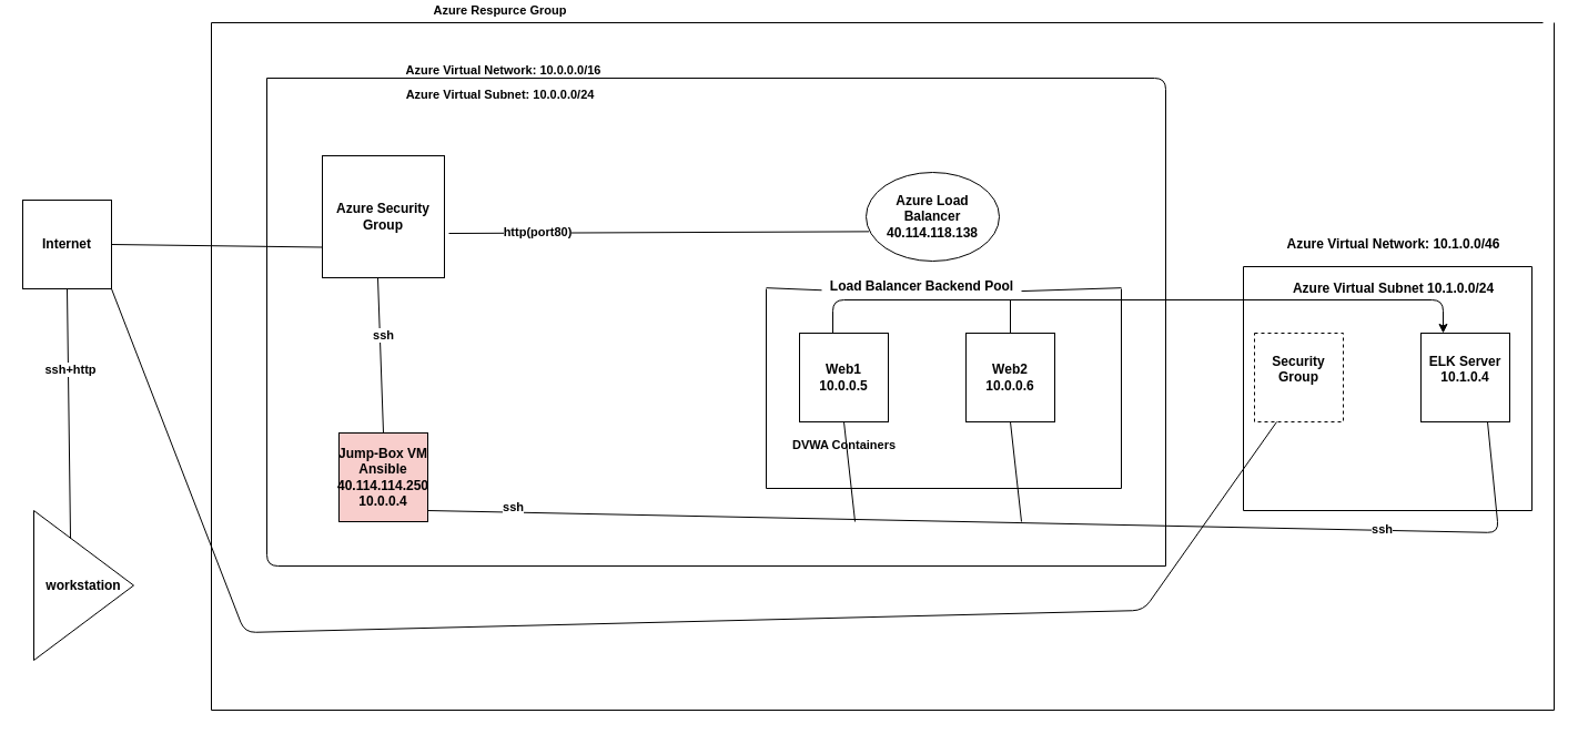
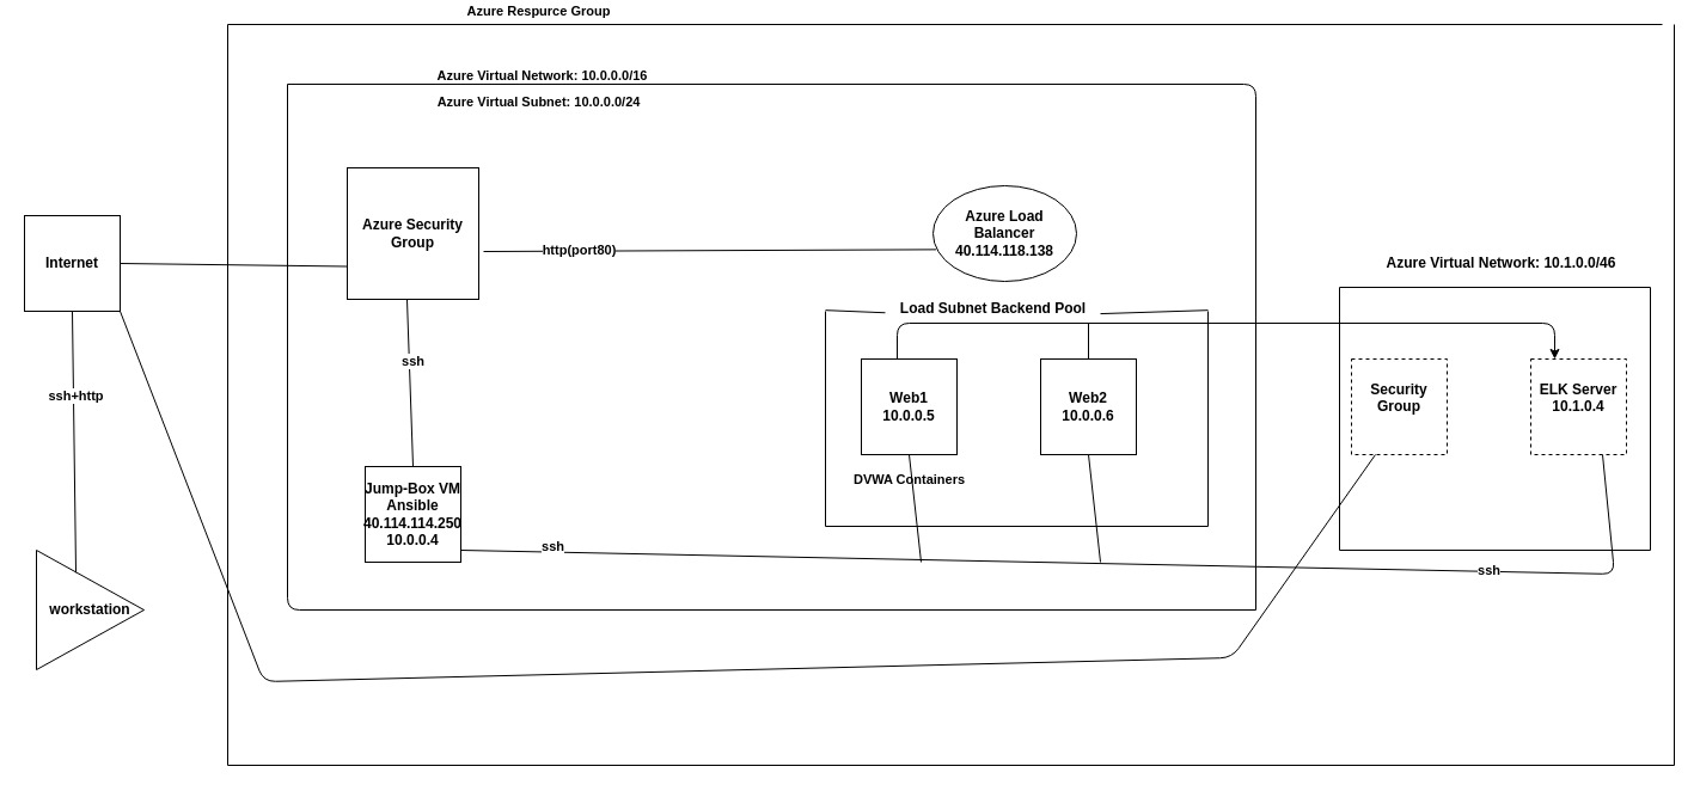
- <mxCell id="20" value="&lt;b&gt;Azure Virtual Subnet 10.1.0.0/24&lt;/b&gt;" style="text;html=1;align=center;verticalAlign=middle;resizable=0;points=[];autosize=1;" parent="1" vertex="1"><mxGeometry x="1155" y="250" width="200" height="20" as="geometry" /></mxCell>
- <mxCell id="31" value="&lt;b&gt;Load Balancer Backend Pool&lt;br&gt;&lt;br&gt;&lt;/b&gt;" style="text;html=1;align=center;verticalAlign=middle;resizable=0;points=[];autosize=1;" parent="1" vertex="1"><mxGeometry x="740" y="250" width="180" height="30" as="geometry" /></mxCell>
+ <mxCell id="31" value="&lt;b&gt;Load Subnet Backend Pool&lt;br&gt;&lt;br&gt;&lt;/b&gt;" style="text;html=1;align=center;verticalAlign=middle;resizable=0;points=[];autosize=1;" parent="1" vertex="1"><mxGeometry x="740" y="250" width="180" height="30" as="geometry" /></mxCell>
- <mxCell id="34" value="&lt;b&gt;ELK Server&lt;br&gt;10.1.0.4&lt;br&gt;&lt;br&gt;&lt;/b&gt;" style="whiteSpace=wrap;html=1;aspect=fixed;" parent="1" vertex="1"><mxGeometry x="1280" y="300" width="80" height="80" as="geometry" /></mxCell>
+ <mxCell id="34" value="&lt;b&gt;ELK Server&lt;br&gt;10.1.0.4&lt;br&gt;&lt;br&gt;&lt;/b&gt;" style="whiteSpace=wrap;html=1;aspect=fixed;dashed=1;" parent="1" vertex="1"><mxGeometry x="1280" y="300" width="80" height="80" as="geometry" /></mxCell>
- <mxCell id="22" value="&lt;b&gt;Jump-Box VM&lt;br&gt;Ansible&lt;br&gt;40.114.114.250&lt;br&gt;10.0.0.4&lt;/b&gt;" style="whiteSpace=wrap;html=1;aspect=fixed;fillColor=#f8cecc;" parent="1" vertex="1"><mxGeometry x="305" y="390" width="80" height="80" as="geometry" /></mxCell>
+ <mxCell id="22" value="&lt;b&gt;Jump-Box VM&lt;br&gt;Ansible&lt;br&gt;40.114.114.250&lt;br&gt;10.0.0.4&lt;/b&gt;" style="whiteSpace=wrap;html=1;aspect=fixed;" parent="1" vertex="1"><mxGeometry x="305" y="390" width="80" height="80" as="geometry" /></mxCell>
- <mxCell id="3" value="&lt;b&gt;workstation&lt;/b&gt;" style="triangle;whiteSpace=wrap;html=1;" parent="1" vertex="1"><mxGeometry x="30" y="460" width="90" height="135" as="geometry" /></mxCell>
+ <mxCell id="3" value="&lt;b&gt;workstation&lt;/b&gt;" style="triangle;whiteSpace=wrap;html=1;" parent="1" vertex="1"><mxGeometry x="30" y="460" width="90" height="100" as="geometry" /></mxCell>
